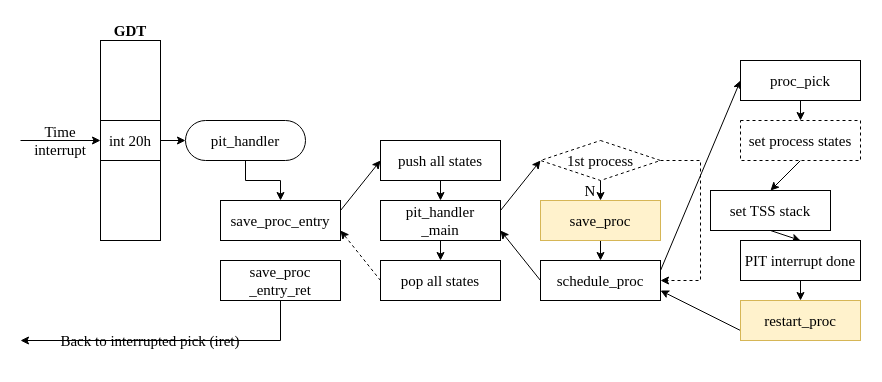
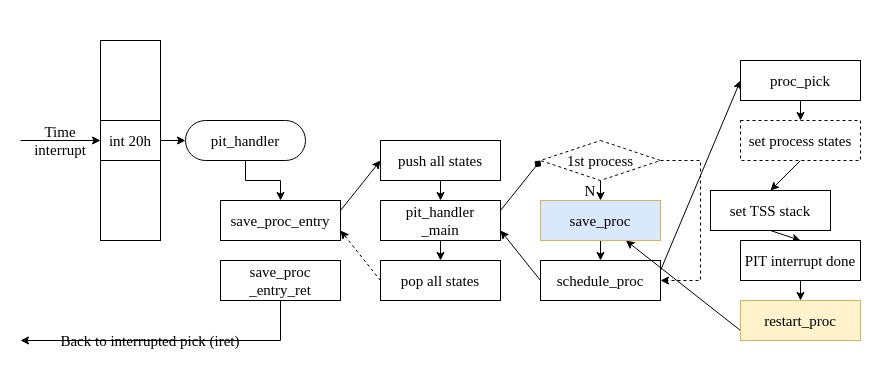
- <mxCell id="10" value="GDT" style="text;html=1;strokeColor=none;fillColor=none;align=center;verticalAlign=middle;whiteSpace=wrap;rounded=0;fontStyle=1;fontSize=15;fontFamily=Georgia;" parent="1" vertex="1"><mxGeometry x="100" y="20" width="60" height="20" as="geometry" /></mxCell>
- <mxCell id="19" style="rounded=0;orthogonalLoop=1;jettySize=auto;html=1;exitX=1;exitY=0.25;exitDx=0;exitDy=0;entryX=0;entryY=0.5;entryDx=0;entryDy=0;fontSize=15;fontFamily=Georgia;" parent="1" source="20" target="25" edge="1"><mxGeometry relative="1" as="geometry" /></mxCell>
+ <mxCell id="19" style="rounded=0;orthogonalLoop=1;jettySize=auto;html=1;exitX=1;exitY=0.25;exitDx=0;exitDy=0;entryX=0;entryY=0.5;entryDx=0;entryDy=0;fontSize=15;fontFamily=Georgia;endArrow=diamond;" parent="1" source="20" target="25" edge="1"><mxGeometry relative="1" as="geometry" /></mxCell>
- <mxCell id="27" value="save_proc" style="rounded=0;whiteSpace=wrap;html=1;fillColor=#fff2cc;strokeColor=#d6b656;fontSize=15;fontFamily=Georgia;" parent="1" vertex="1"><mxGeometry x="540" y="200" width="120" height="40" as="geometry" /></mxCell>
+ <mxCell id="27" value="save_proc" style="rounded=0;whiteSpace=wrap;html=1;fillColor=#dae8fc;strokeColor=#d6b656;fontSize=15;fontFamily=Georgia;" parent="1" vertex="1"><mxGeometry x="540" y="200" width="120" height="40" as="geometry" /></mxCell>
- <mxCell id="40" style="edgeStyle=none;rounded=0;orthogonalLoop=1;jettySize=auto;html=1;exitX=0;exitY=0.75;exitDx=0;exitDy=0;entryX=1;entryY=0.75;entryDx=0;entryDy=0;fontSize=15;fontFamily=Georgia;" parent="1" source="41" target="30" edge="1"><mxGeometry relative="1" as="geometry" /></mxCell>
+ <mxCell id="40" style="edgeStyle=none;rounded=0;orthogonalLoop=1;jettySize=auto;html=1;exitX=0;exitY=0.75;exitDx=0;exitDy=0;fontSize=15;fontFamily=Georgia;" parent="1" source="41" target="27" edge="1"><mxGeometry relative="1" as="geometry" /></mxCell>
